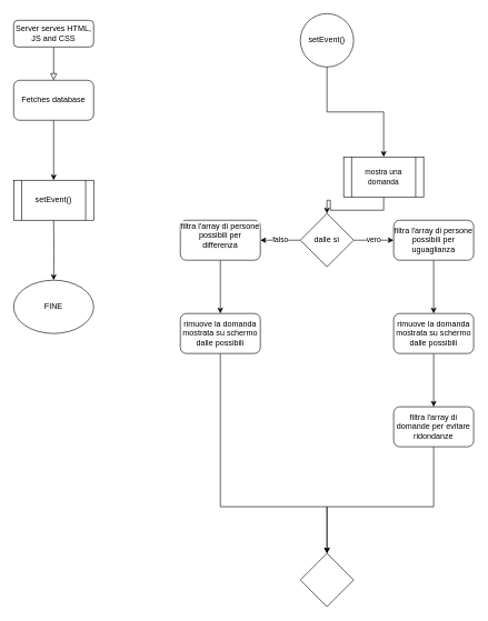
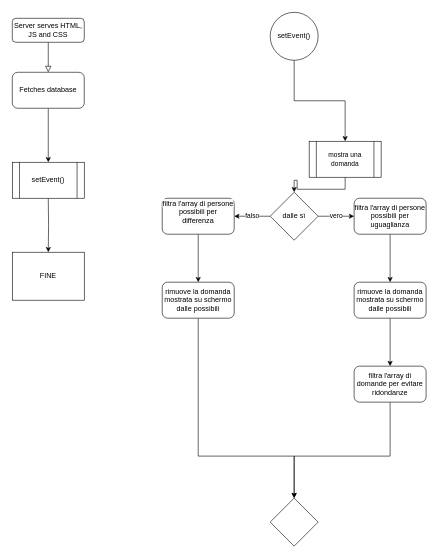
- <mxCell id="7" value="FINE" style="ellipse;whiteSpace=wrap;html=1;" vertex="1" parent="1"><mxGeometry y="420" width="120" height="80" as="geometry" x="20" /></mxCell>
+ <mxCell id="7" value="FINE" style="whiteSpace=wrap;html=1;rounded=0;" vertex="1" parent="1"><mxGeometry y="420" width="120" height="80" as="geometry" x="20" /></mxCell>
